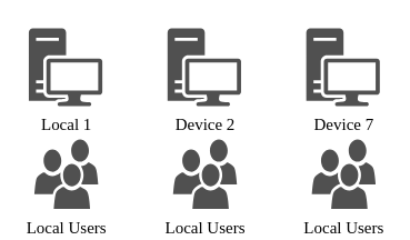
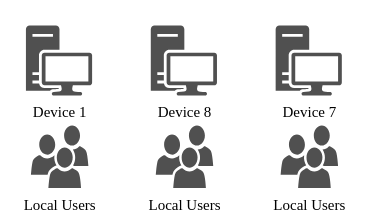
- <mxCell id="2" value="Local 1" style="sketch=0;pointerEvents=1;shadow=0;dashed=0;html=1;strokeColor=none;fillColor=#505050;labelPosition=center;verticalLabelPosition=bottom;verticalAlign=top;outlineConnect=0;align=center;shape=mxgraph.office.devices.workstation;fontFamily=JetBrains Mono;" vertex="1" parent="1"><mxGeometry x="20" y="20" width="53" height="56" as="geometry" /></mxCell>
+ <mxCell id="2" value="Device 1" style="sketch=0;pointerEvents=1;shadow=0;dashed=0;html=1;strokeColor=none;fillColor=#505050;labelPosition=center;verticalLabelPosition=bottom;verticalAlign=top;outlineConnect=0;align=center;shape=mxgraph.office.devices.workstation;fontFamily=JetBrains Mono;" vertex="1" parent="1"><mxGeometry x="20" y="20" width="53" height="56" as="geometry" /></mxCell>
- <mxCell id="4" value="Device 2" style="sketch=0;pointerEvents=1;shadow=0;dashed=0;html=1;strokeColor=none;fillColor=#505050;labelPosition=center;verticalLabelPosition=bottom;verticalAlign=top;outlineConnect=0;align=center;shape=mxgraph.office.devices.workstation;fontFamily=JetBrains Mono;" vertex="1" parent="1"><mxGeometry x="120" y="20" width="53" height="56" as="geometry" /></mxCell>
+ <mxCell id="4" value="Device 8" style="sketch=0;pointerEvents=1;shadow=0;dashed=0;html=1;strokeColor=none;fillColor=#505050;labelPosition=center;verticalLabelPosition=bottom;verticalAlign=top;outlineConnect=0;align=center;shape=mxgraph.office.devices.workstation;fontFamily=JetBrains Mono;" vertex="1" parent="1"><mxGeometry x="120" y="20" width="53" height="56" as="geometry" /></mxCell>
